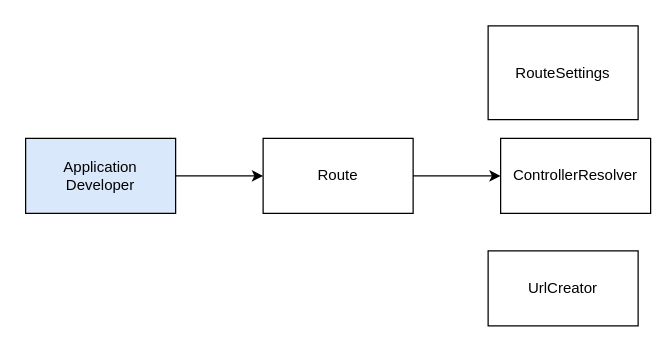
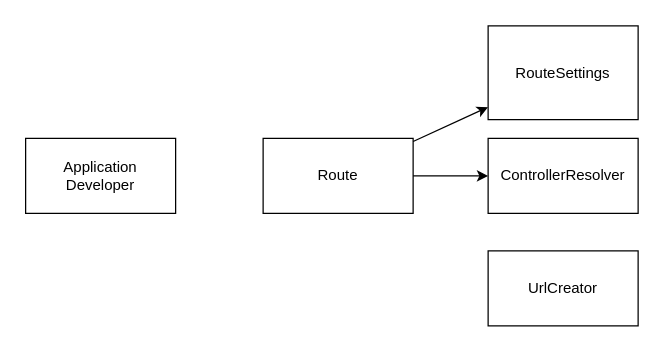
+ <mxCell id="9" value="" style="endArrow=classic;html=1;" edge="1" parent="1" source="2" target="4"><mxGeometry width="50" height="50" relative="1" as="geometry"><mxPoint x="70" y="360" as="sourcePoint" /><mxPoint x="120" y="310" as="targetPoint" /></mxGeometry></mxCell>
- <mxCell id="3" value="Application&lt;br&gt;Developer" style="rounded=0;whiteSpace=wrap;html=1;fillColor=#dae8fc;" vertex="1" parent="1"><mxGeometry x="20" y="110" width="120" height="60" as="geometry" /></mxCell>
+ <mxCell id="3" value="Application&lt;br&gt;Developer" style="rounded=0;whiteSpace=wrap;html=1;" vertex="1" parent="1"><mxGeometry x="20" y="110" width="120" height="60" as="geometry" /></mxCell>
- <mxCell id="8" value="" style="endArrow=classic;html=1;" edge="1" parent="1" source="3" target="2"><mxGeometry width="50" height="50" relative="1" as="geometry"><mxPoint x="60" y="350" as="sourcePoint" /><mxPoint x="110" y="300" as="targetPoint" /></mxGeometry></mxCell>
- <mxCell id="5" value="ControllerResolver" style="rounded=0;whiteSpace=wrap;html=1;" vertex="1" parent="1"><mxGeometry x="400" y="110" width="120" height="60" as="geometry" /></mxCell>
+ <mxCell id="5" value="ControllerResolver" style="rounded=0;whiteSpace=wrap;html=1;" vertex="1" parent="1"><mxGeometry x="390" y="110" width="120" height="60" as="geometry" /></mxCell>
